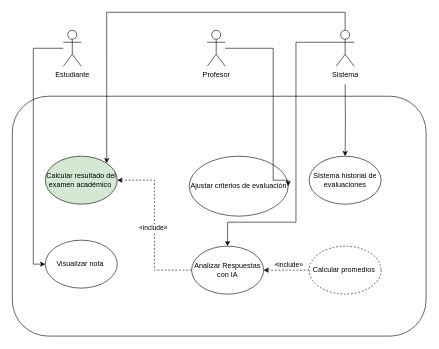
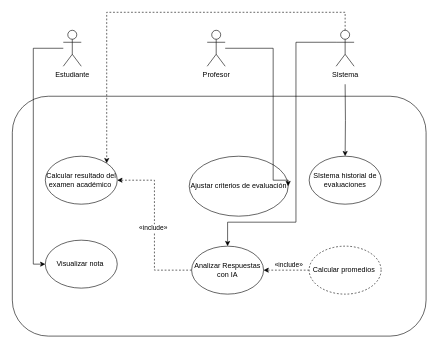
- <mxCell id="17" style="edgeStyle=orthogonalEdgeStyle;rounded=0;orthogonalLoop=1;jettySize=auto;html=1;entryX=1;entryY=0;entryDx=0;entryDy=0;" edge="1" parent="1" source="18" target="3"><mxGeometry relative="1" as="geometry"><mxPoint x="575" y="18.4" as="targetPoint" /><Array as="points"><mxPoint x="575" y="20" /><mxPoint x="177" y="20" /></Array></mxGeometry></mxCell>
+ <mxCell id="17" style="edgeStyle=orthogonalEdgeStyle;rounded=0;orthogonalLoop=1;jettySize=auto;html=1;entryX=1;entryY=0;entryDx=0;entryDy=0;dashed=1;" edge="1" parent="1" source="18" target="3"><mxGeometry relative="1" as="geometry"><mxPoint x="575" y="18.4" as="targetPoint" /><Array as="points"><mxPoint x="575" y="20" /><mxPoint x="177" y="20" /></Array></mxGeometry></mxCell>
- <mxCell id="3" value="Calcular resultado del examen académico&amp;nbsp;" style="ellipse;whiteSpace=wrap;html=1;fillColor=#d5e8d4;" vertex="1" parent="1"><mxGeometry x="75" y="260" width="120" height="80" as="geometry" /></mxCell>
+ <mxCell id="3" value="Calcular resultado del examen académico&amp;nbsp;" style="ellipse;whiteSpace=wrap;html=1;" vertex="1" parent="1"><mxGeometry x="75" y="260" width="120" height="80" as="geometry" /></mxCell>
